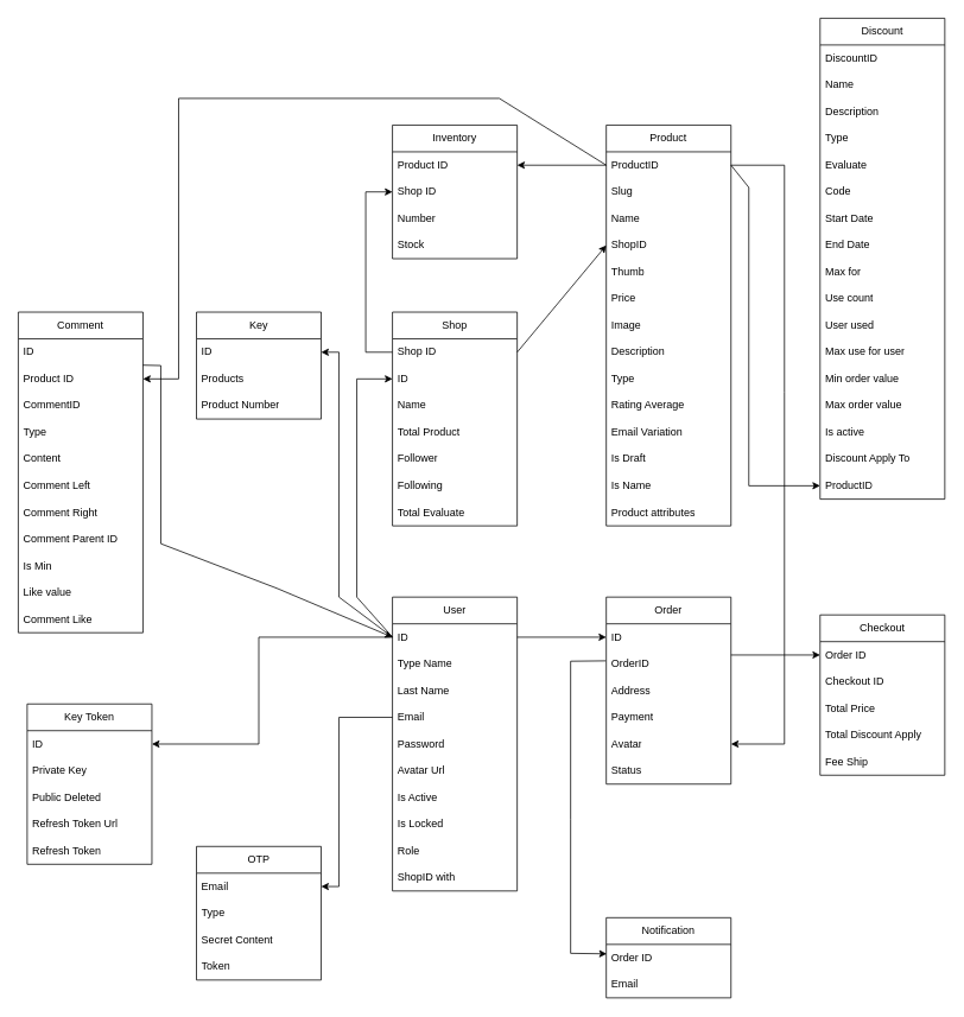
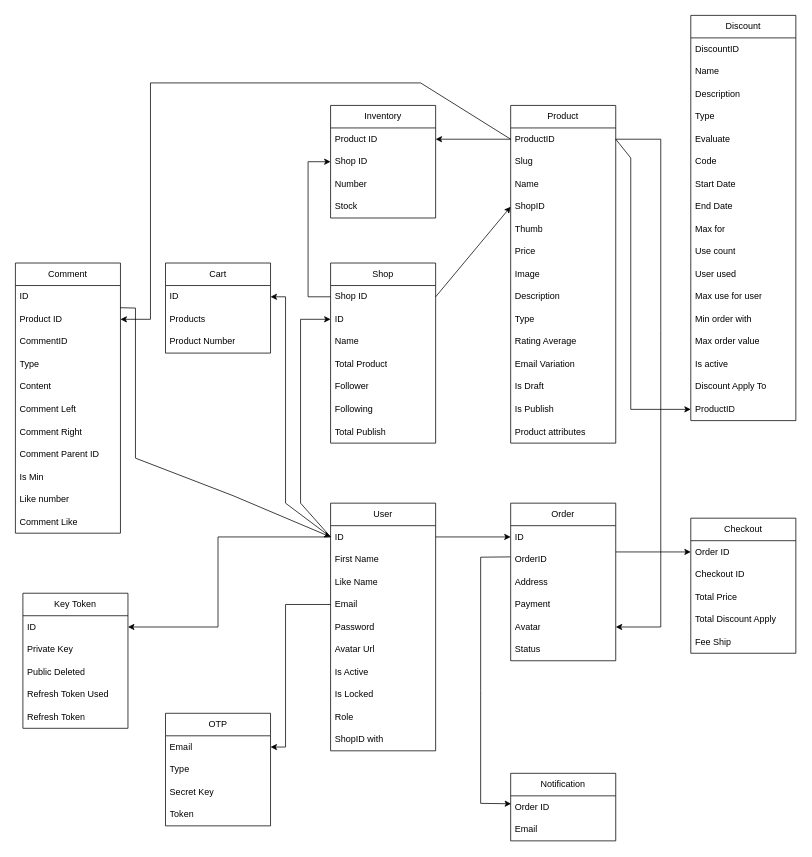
- <mxCell id="83" value="Key" style="swimlane;fontStyle=0;childLayout=stackLayout;horizontal=1;startSize=30;horizontalStack=0;resizeParent=1;resizeParentMax=0;resizeLast=0;collapsible=1;marginBottom=0;whiteSpace=wrap;html=1;" parent="1" vertex="1"><mxGeometry x="220" y="350" width="140" height="120" as="geometry" /></mxCell>
+ <mxCell id="83" value="Cart" style="swimlane;fontStyle=0;childLayout=stackLayout;horizontal=1;startSize=30;horizontalStack=0;resizeParent=1;resizeParentMax=0;resizeLast=0;collapsible=1;marginBottom=0;whiteSpace=wrap;html=1;" parent="1" vertex="1"><mxGeometry x="220" y="350" width="140" height="120" as="geometry" /></mxCell>
- <mxCell id="52" value="Min order value" style="text;strokeColor=none;fillColor=none;align=left;verticalAlign=middle;spacingLeft=4;spacingRight=4;overflow=hidden;points=[[0,0.5],[1,0.5]];portConstraint=eastwest;rotatable=0;whiteSpace=wrap;html=1;" parent="39" vertex="1"><mxGeometry y="390" width="140" height="30" as="geometry" /></mxCell>
+ <mxCell id="52" value="Min order with" style="text;strokeColor=none;fillColor=none;align=left;verticalAlign=middle;spacingLeft=4;spacingRight=4;overflow=hidden;points=[[0,0.5],[1,0.5]];portConstraint=eastwest;rotatable=0;whiteSpace=wrap;html=1;" parent="39" vertex="1"><mxGeometry y="390" width="140" height="30" as="geometry" /></mxCell>
- <mxCell id="37" value="Is Name" style="text;strokeColor=none;fillColor=none;align=left;verticalAlign=middle;spacingLeft=4;spacingRight=4;overflow=hidden;points=[[0,0.5],[1,0.5]];portConstraint=eastwest;rotatable=0;whiteSpace=wrap;html=1;" parent="24" vertex="1"><mxGeometry y="390" width="140" height="30" as="geometry" /></mxCell>
+ <mxCell id="37" value="Is Publish" style="text;strokeColor=none;fillColor=none;align=left;verticalAlign=middle;spacingLeft=4;spacingRight=4;overflow=hidden;points=[[0,0.5],[1,0.5]];portConstraint=eastwest;rotatable=0;whiteSpace=wrap;html=1;" parent="24" vertex="1"><mxGeometry y="390" width="140" height="30" as="geometry" /></mxCell>
- <mxCell id="64" value="Total Evaluate" style="text;strokeColor=none;fillColor=none;align=left;verticalAlign=middle;spacingLeft=4;spacingRight=4;overflow=hidden;points=[[0,0.5],[1,0.5]];portConstraint=eastwest;rotatable=0;whiteSpace=wrap;html=1;" parent="57" vertex="1"><mxGeometry y="210" width="140" height="30" as="geometry" /></mxCell>
+ <mxCell id="64" value="Total Publish" style="text;strokeColor=none;fillColor=none;align=left;verticalAlign=middle;spacingLeft=4;spacingRight=4;overflow=hidden;points=[[0,0.5],[1,0.5]];portConstraint=eastwest;rotatable=0;whiteSpace=wrap;html=1;" parent="57" vertex="1"><mxGeometry y="210" width="140" height="30" as="geometry" /></mxCell>
- <mxCell id="97" value="Like value" style="text;strokeColor=none;fillColor=none;align=left;verticalAlign=middle;spacingLeft=4;spacingRight=4;overflow=hidden;points=[[0,0.5],[1,0.5]];portConstraint=eastwest;rotatable=0;whiteSpace=wrap;html=1;" parent="87" vertex="1"><mxGeometry y="300" width="140" height="30" as="geometry" /></mxCell>
+ <mxCell id="97" value="Like number" style="text;strokeColor=none;fillColor=none;align=left;verticalAlign=middle;spacingLeft=4;spacingRight=4;overflow=hidden;points=[[0,0.5],[1,0.5]];portConstraint=eastwest;rotatable=0;whiteSpace=wrap;html=1;" parent="87" vertex="1"><mxGeometry y="300" width="140" height="30" as="geometry" /></mxCell>
- <mxCell id="4" value="Type Name" style="text;strokeColor=none;fillColor=none;align=left;verticalAlign=middle;spacingLeft=4;spacingRight=4;overflow=hidden;points=[[0,0.5],[1,0.5]];portConstraint=eastwest;rotatable=0;whiteSpace=wrap;html=1;" parent="2" vertex="1"><mxGeometry y="60" width="140" height="30" as="geometry" /></mxCell>
+ <mxCell id="4" value="First Name" style="text;strokeColor=none;fillColor=none;align=left;verticalAlign=middle;spacingLeft=4;spacingRight=4;overflow=hidden;points=[[0,0.5],[1,0.5]];portConstraint=eastwest;rotatable=0;whiteSpace=wrap;html=1;" parent="2" vertex="1"><mxGeometry y="60" width="140" height="30" as="geometry" /></mxCell>
- <mxCell id="5" value="Last Name" style="text;strokeColor=none;fillColor=none;align=left;verticalAlign=middle;spacingLeft=4;spacingRight=4;overflow=hidden;points=[[0,0.5],[1,0.5]];portConstraint=eastwest;rotatable=0;whiteSpace=wrap;html=1;" parent="2" vertex="1"><mxGeometry y="90" width="140" height="30" as="geometry" /></mxCell>
+ <mxCell id="5" value="Like Name" style="text;strokeColor=none;fillColor=none;align=left;verticalAlign=middle;spacingLeft=4;spacingRight=4;overflow=hidden;points=[[0,0.5],[1,0.5]];portConstraint=eastwest;rotatable=0;whiteSpace=wrap;html=1;" parent="2" vertex="1"><mxGeometry y="90" width="140" height="30" as="geometry" /></mxCell>
- <mxCell id="17" value="Refresh Token Url" style="text;strokeColor=none;fillColor=none;align=left;verticalAlign=middle;spacingLeft=4;spacingRight=4;overflow=hidden;points=[[0,0.5],[1,0.5]];portConstraint=eastwest;rotatable=0;whiteSpace=wrap;html=1;" parent="13" vertex="1"><mxGeometry y="120" width="140" height="30" as="geometry" /></mxCell>
+ <mxCell id="17" value="Refresh Token Used" style="text;strokeColor=none;fillColor=none;align=left;verticalAlign=middle;spacingLeft=4;spacingRight=4;overflow=hidden;points=[[0,0.5],[1,0.5]];portConstraint=eastwest;rotatable=0;whiteSpace=wrap;html=1;" parent="13" vertex="1"><mxGeometry y="120" width="140" height="30" as="geometry" /></mxCell>
- <mxCell id="22" value="Secret Content" style="text;strokeColor=none;fillColor=none;align=left;verticalAlign=middle;spacingLeft=4;spacingRight=4;overflow=hidden;points=[[0,0.5],[1,0.5]];portConstraint=eastwest;rotatable=0;whiteSpace=wrap;html=1;" parent="19" vertex="1"><mxGeometry y="90" width="140" height="30" as="geometry" /></mxCell>
+ <mxCell id="22" value="Secret Key" style="text;strokeColor=none;fillColor=none;align=left;verticalAlign=middle;spacingLeft=4;spacingRight=4;overflow=hidden;points=[[0,0.5],[1,0.5]];portConstraint=eastwest;rotatable=0;whiteSpace=wrap;html=1;" parent="19" vertex="1"><mxGeometry y="90" width="140" height="30" as="geometry" /></mxCell>
